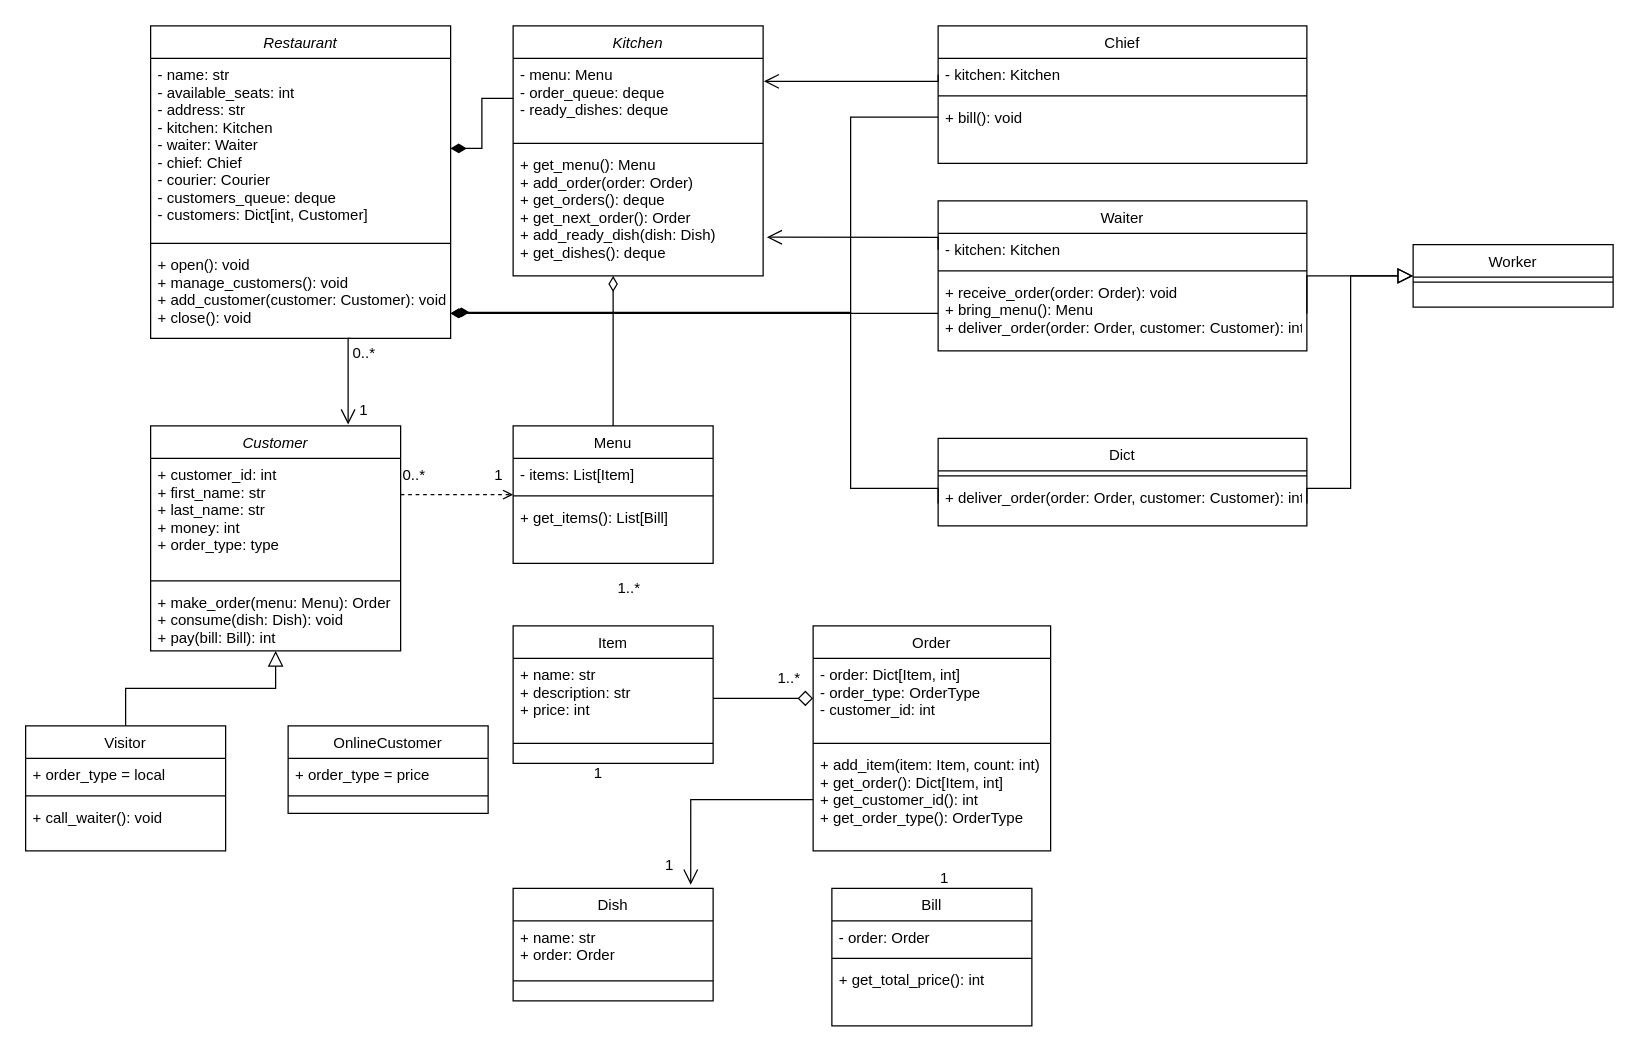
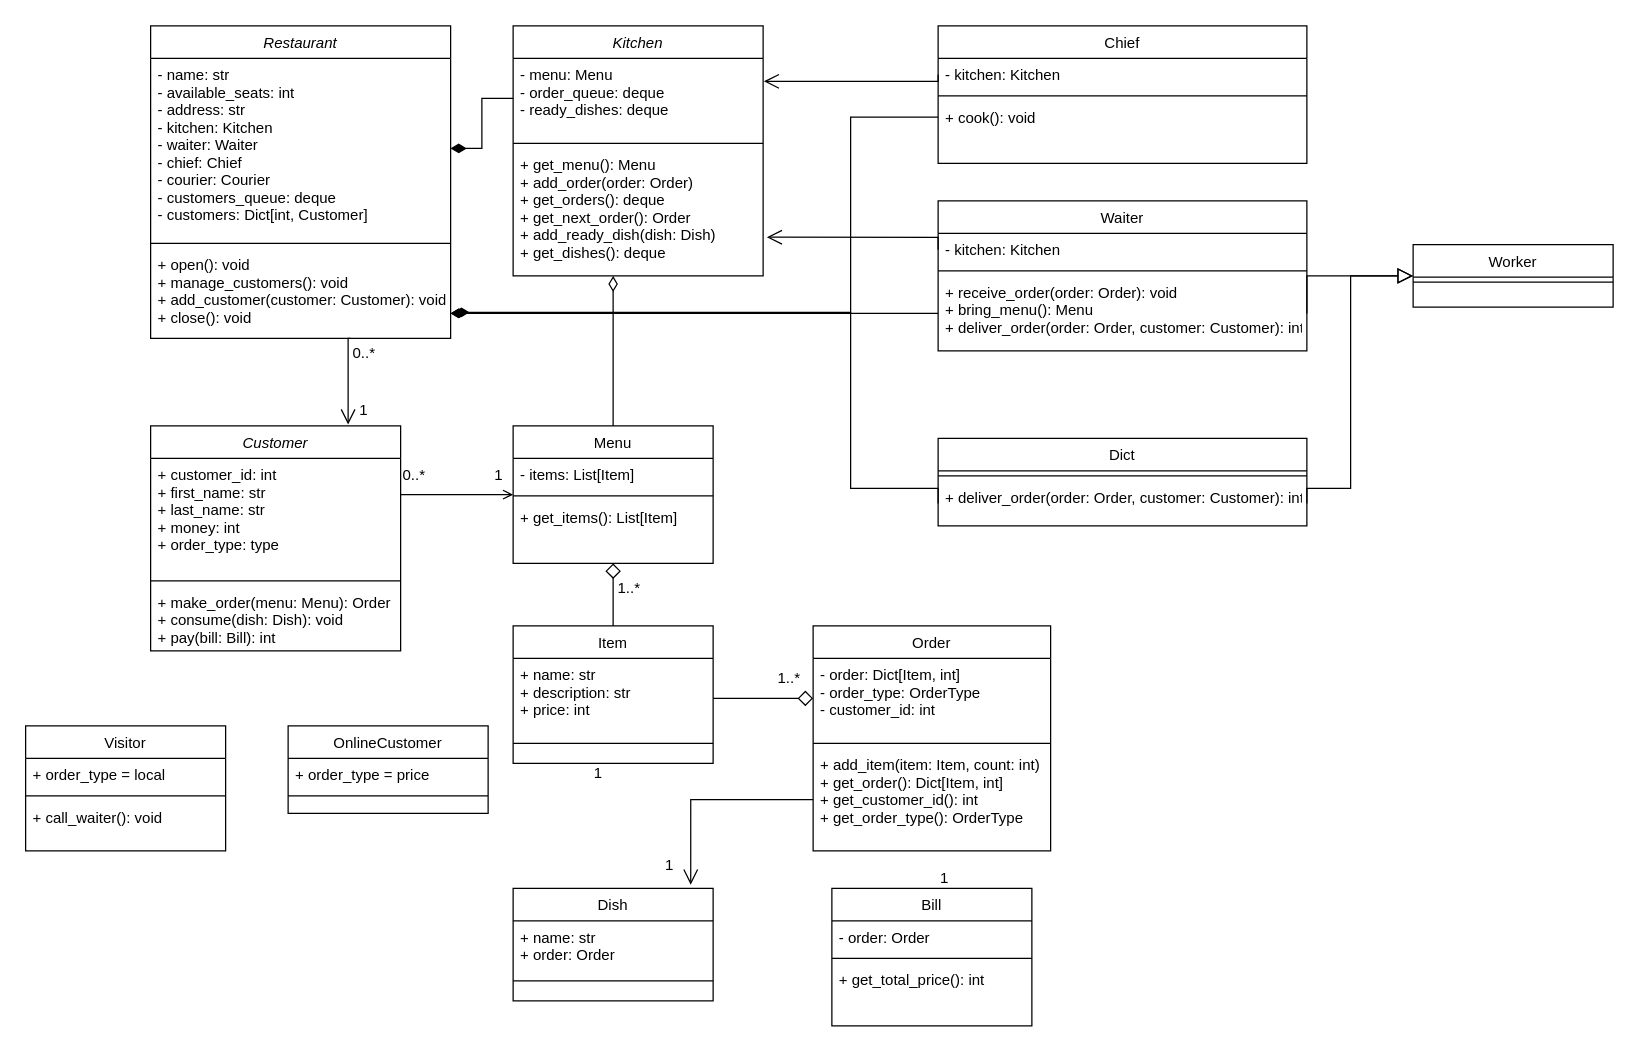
- <mxCell id="59" value="+ bill(): void" style="text;align=left;verticalAlign=top;spacingLeft=4;spacingRight=4;overflow=hidden;rotatable=0;points=[[0,0.5],[1,0.5]];portConstraint=eastwest;" parent="56" vertex="1"><mxGeometry y="60" width="295" height="26" as="geometry" /></mxCell>
+ <mxCell id="59" value="+ cook(): void" style="text;align=left;verticalAlign=top;spacingLeft=4;spacingRight=4;overflow=hidden;rotatable=0;points=[[0,0.5],[1,0.5]];portConstraint=eastwest;" parent="56" vertex="1"><mxGeometry y="60" width="295" height="26" as="geometry" /></mxCell>
- <mxCell id="19" value="" style="endArrow=open;shadow=0;strokeWidth=1;rounded=0;endFill=1;edgeStyle=elbowEdgeStyle;elbow=vertical;dashed=1;" parent="1" source="2" target="15" edge="1"><mxGeometry x="0.5" y="41" relative="1" as="geometry"><mxPoint x="280" y="412" as="sourcePoint" /><mxPoint x="440" y="412" as="targetPoint" /><mxPoint x="-40" y="32" as="offset" /></mxGeometry></mxCell>
+ <mxCell id="19" value="" style="endArrow=open;shadow=0;strokeWidth=1;rounded=0;endFill=1;edgeStyle=elbowEdgeStyle;elbow=vertical;" parent="1" source="2" target="15" edge="1"><mxGeometry x="0.5" y="41" relative="1" as="geometry"><mxPoint x="280" y="412" as="sourcePoint" /><mxPoint x="440" y="412" as="targetPoint" /><mxPoint x="-40" y="32" as="offset" /></mxGeometry></mxCell>
- <mxCell id="18" value="+ get_items(): List[Bill]" style="text;align=left;verticalAlign=top;spacingLeft=4;spacingRight=4;overflow=hidden;rotatable=0;points=[[0,0.5],[1,0.5]];portConstraint=eastwest;" parent="15" vertex="1"><mxGeometry y="60" width="160" height="26" as="geometry" /></mxCell>
+ <mxCell id="18" value="+ get_items(): List[Item]" style="text;align=left;verticalAlign=top;spacingLeft=4;spacingRight=4;overflow=hidden;rotatable=0;points=[[0,0.5],[1,0.5]];portConstraint=eastwest;" parent="15" vertex="1"><mxGeometry y="60" width="160" height="26" as="geometry" /></mxCell>
+ <mxCell id="22" style="edgeStyle=orthogonalEdgeStyle;rounded=0;orthogonalLoop=1;jettySize=auto;html=1;exitX=0.5;exitY=0;exitDx=0;exitDy=0;entryX=0.5;entryY=1;entryDx=0;entryDy=0;endArrow=diamond;endFill=0;jumpSize=10;strokeWidth=1;endSize=10;" parent="1" source="23" target="15" edge="1"><mxGeometry relative="1" as="geometry" /></mxCell>
- <mxCell id="10" value="" style="endArrow=block;endSize=10;endFill=0;shadow=0;strokeWidth=1;rounded=0;edgeStyle=elbowEdgeStyle;elbow=vertical;" parent="1" source="6" target="2" edge="1"><mxGeometry width="160" relative="1" as="geometry"><mxPoint x="100" y="423" as="sourcePoint" /><mxPoint x="100" y="423" as="targetPoint" /></mxGeometry></mxCell>
